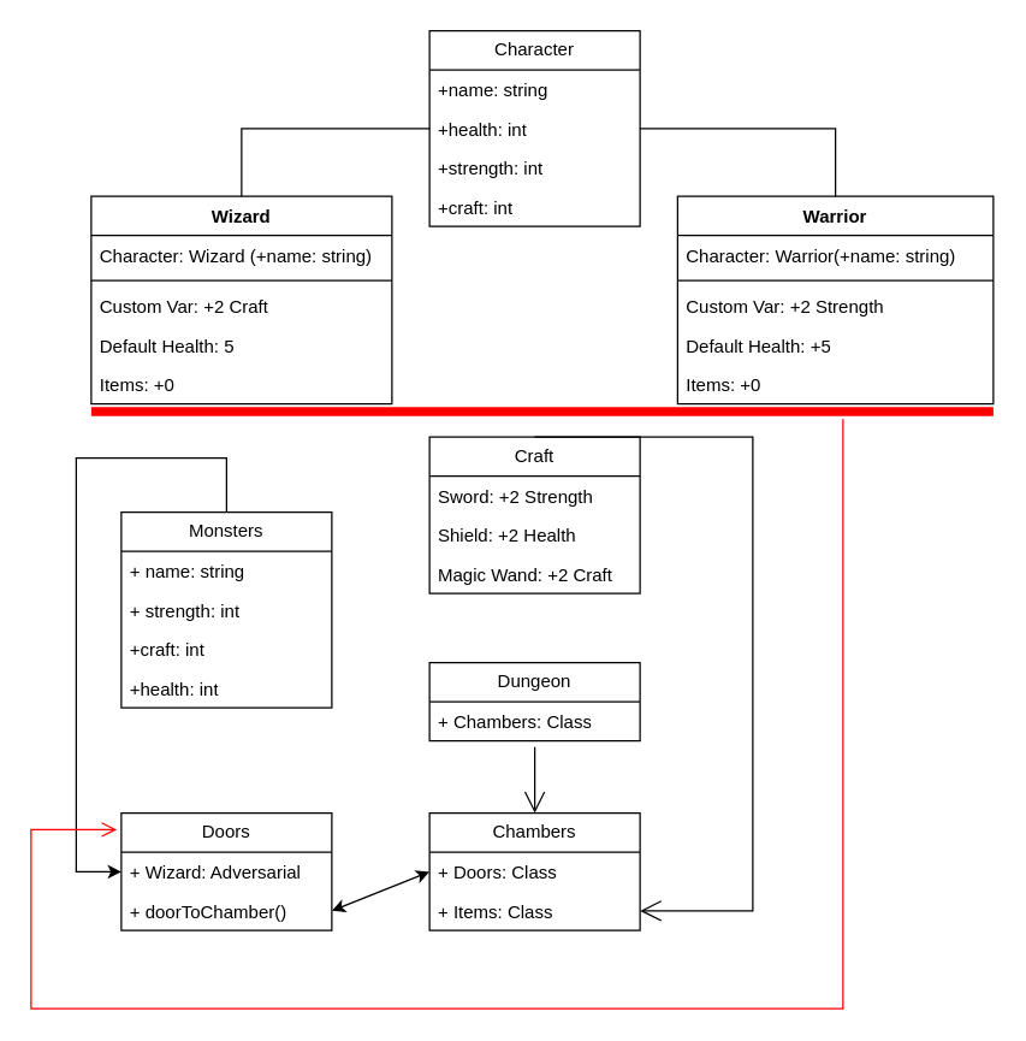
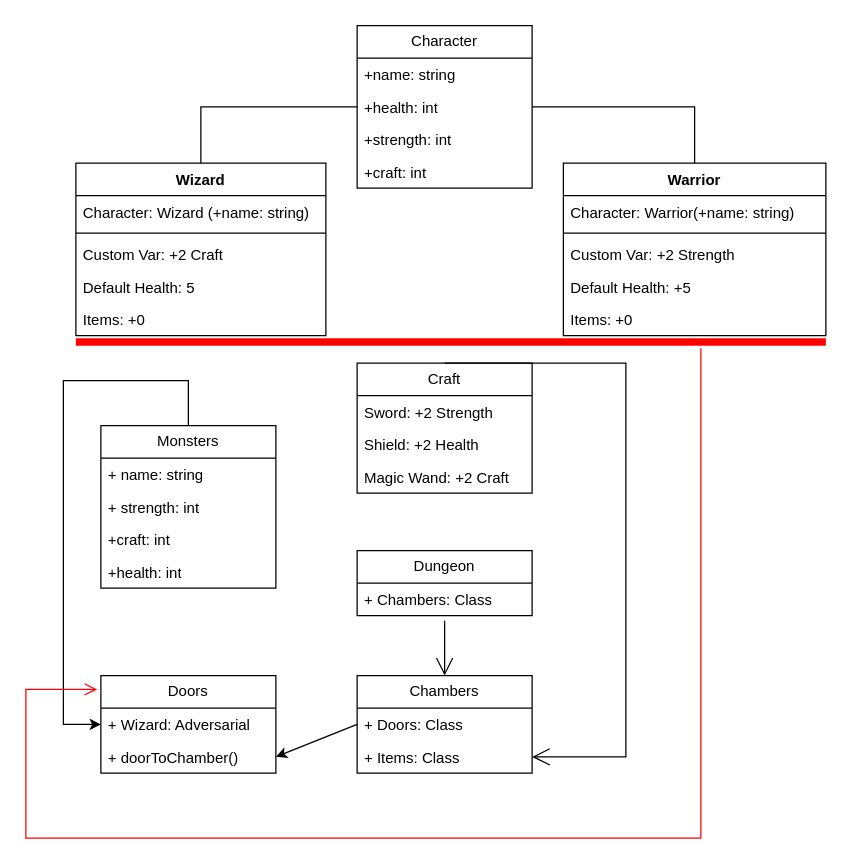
- <mxCell id="39" value="" style="endArrow=classic;startArrow=classic;html=1;rounded=0;exitX=1;exitY=0.5;exitDx=0;exitDy=0;entryX=0;entryY=0.5;entryDx=0;entryDy=0;" edge="1" parent="1" source="29" target="31"><mxGeometry width="50" height="50" relative="1" as="geometry"><mxPoint x="340" y="560" as="sourcePoint" /><mxPoint x="390" y="510" as="targetPoint" /></mxGeometry></mxCell>
+ <mxCell id="39" value="" style="endArrow=none;startArrow=classic;html=1;rounded=0;exitX=1;exitY=0.5;exitDx=0;exitDy=0;entryX=0;entryY=0.5;entryDx=0;entryDy=0;" edge="1" parent="1" source="29" target="31"><mxGeometry width="50" height="50" relative="1" as="geometry"><mxPoint x="340" y="560" as="sourcePoint" /><mxPoint x="390" y="510" as="targetPoint" /></mxGeometry></mxCell>
